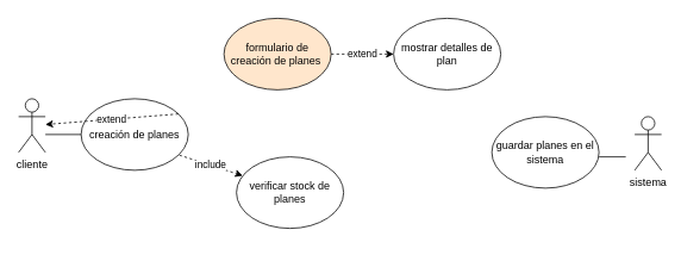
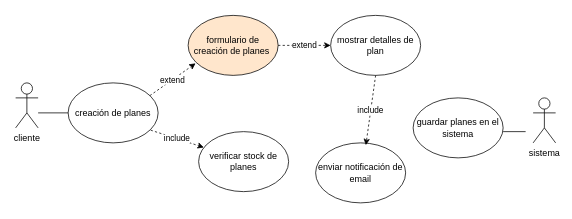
- <mxCell id="10" value="extend" style="endArrow=classic;html=1;rounded=0;dashed=1;strokeColor=default;align=center;verticalAlign=middle;fontFamily=Helvetica;fontSize=11;fontColor=default;labelBackgroundColor=default;exitX=0.908;exitY=0.213;exitDx=0;exitDy=0;exitPerimeter=0;" edge="1" parent="1" source="8" target="2"><mxGeometry width="50" height="50" relative="1" as="geometry"><mxPoint x="200" y="125" as="sourcePoint" /><mxPoint x="290" y="60" as="targetPoint" /></mxGeometry></mxCell>
+ <mxCell id="10" value="extend" style="endArrow=classic;html=1;rounded=0;dashed=1;strokeColor=default;align=center;verticalAlign=middle;fontFamily=Helvetica;fontSize=11;fontColor=default;labelBackgroundColor=default;exitX=0.908;exitY=0.213;exitDx=0;exitDy=0;exitPerimeter=0;entryX=0.083;entryY=0.8;entryDx=0;entryDy=0;entryPerimeter=0;" edge="1" parent="1" source="8" target="5"><mxGeometry width="50" height="50" relative="1" as="geometry"><mxPoint x="200" y="125" as="sourcePoint" /><mxPoint x="290" y="60" as="targetPoint" /></mxGeometry></mxCell>
+ <mxCell id="13" value="include" style="endArrow=classic;html=1;rounded=0;dashed=1;strokeColor=default;align=center;verticalAlign=middle;fontFamily=Helvetica;fontSize=11;fontColor=default;labelBackgroundColor=default;exitX=0.5;exitY=1;exitDx=0;exitDy=0;entryX=0.558;entryY=0.038;entryDx=0;entryDy=0;entryPerimeter=0;" edge="1" parent="1" source="3" target="7"><mxGeometry width="50" height="50" relative="1" as="geometry"><mxPoint x="495" y="100" as="sourcePoint" /><mxPoint x="465" y="216" as="targetPoint" /></mxGeometry></mxCell>
+ <mxCell id="7" value="enviar notificación de email" style="ellipse;whiteSpace=wrap;html=1;" vertex="1" parent="1"><mxGeometry x="420" y="190" width="120" height="80" as="geometry" /></mxCell>
